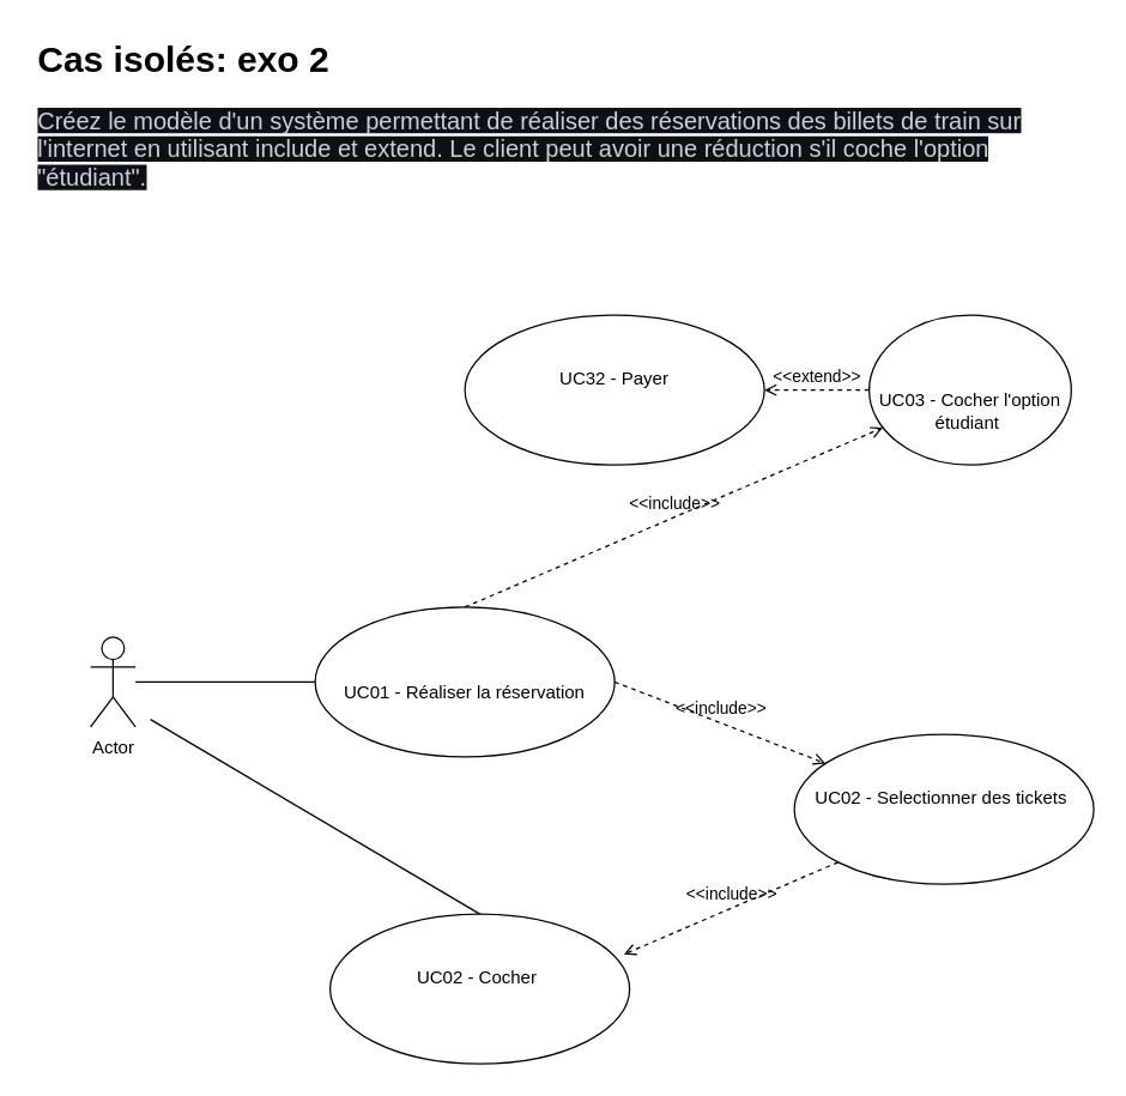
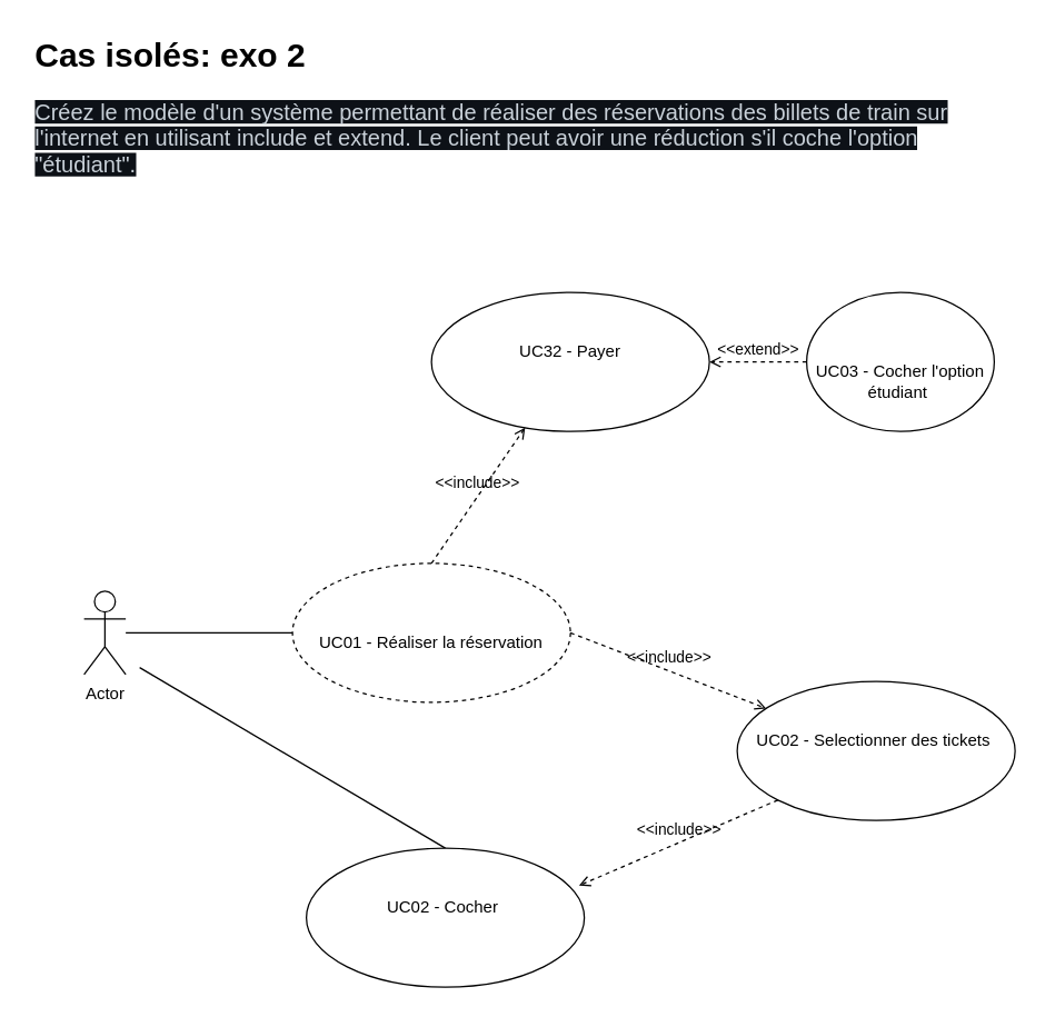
- <mxCell id="11" value="&amp;lt;&amp;lt;include&amp;gt;&amp;gt;" style="html=1;verticalAlign=bottom;labelBackgroundColor=none;endArrow=open;endFill=0;dashed=1;exitX=0.5;exitY=0;exitDx=0;exitDy=0;" edge="1" parent="1" source="5" target="8"><mxGeometry width="160" relative="1" as="geometry"><mxPoint x="340" y="540" as="sourcePoint" /><mxPoint x="500" y="540" as="targetPoint" /></mxGeometry></mxCell>
+ <mxCell id="11" value="&amp;lt;&amp;lt;include&amp;gt;&amp;gt;" style="html=1;verticalAlign=bottom;labelBackgroundColor=none;endArrow=open;endFill=0;dashed=1;exitX=0.5;exitY=0;exitDx=0;exitDy=0;" edge="1" parent="1" source="5" target="9"><mxGeometry width="160" relative="1" as="geometry"><mxPoint x="340" y="540" as="sourcePoint" /><mxPoint x="500" y="540" as="targetPoint" /></mxGeometry></mxCell>
- <mxCell id="5" value="&lt;br&gt;&lt;br&gt;&lt;br&gt;UC01 - Réaliser la réservation" style="ellipse;whiteSpace=wrap;html=1;verticalAlign=top;" vertex="1" parent="1"><mxGeometry x="210" y="405" width="200" height="100" as="geometry" /></mxCell>
+ <mxCell id="5" value="&lt;br&gt;&lt;br&gt;&lt;br&gt;UC01 - Réaliser la réservation" style="ellipse;whiteSpace=wrap;html=1;verticalAlign=top;dashed=1;" vertex="1" parent="1"><mxGeometry x="210" y="405" width="200" height="100" as="geometry" /></mxCell>
